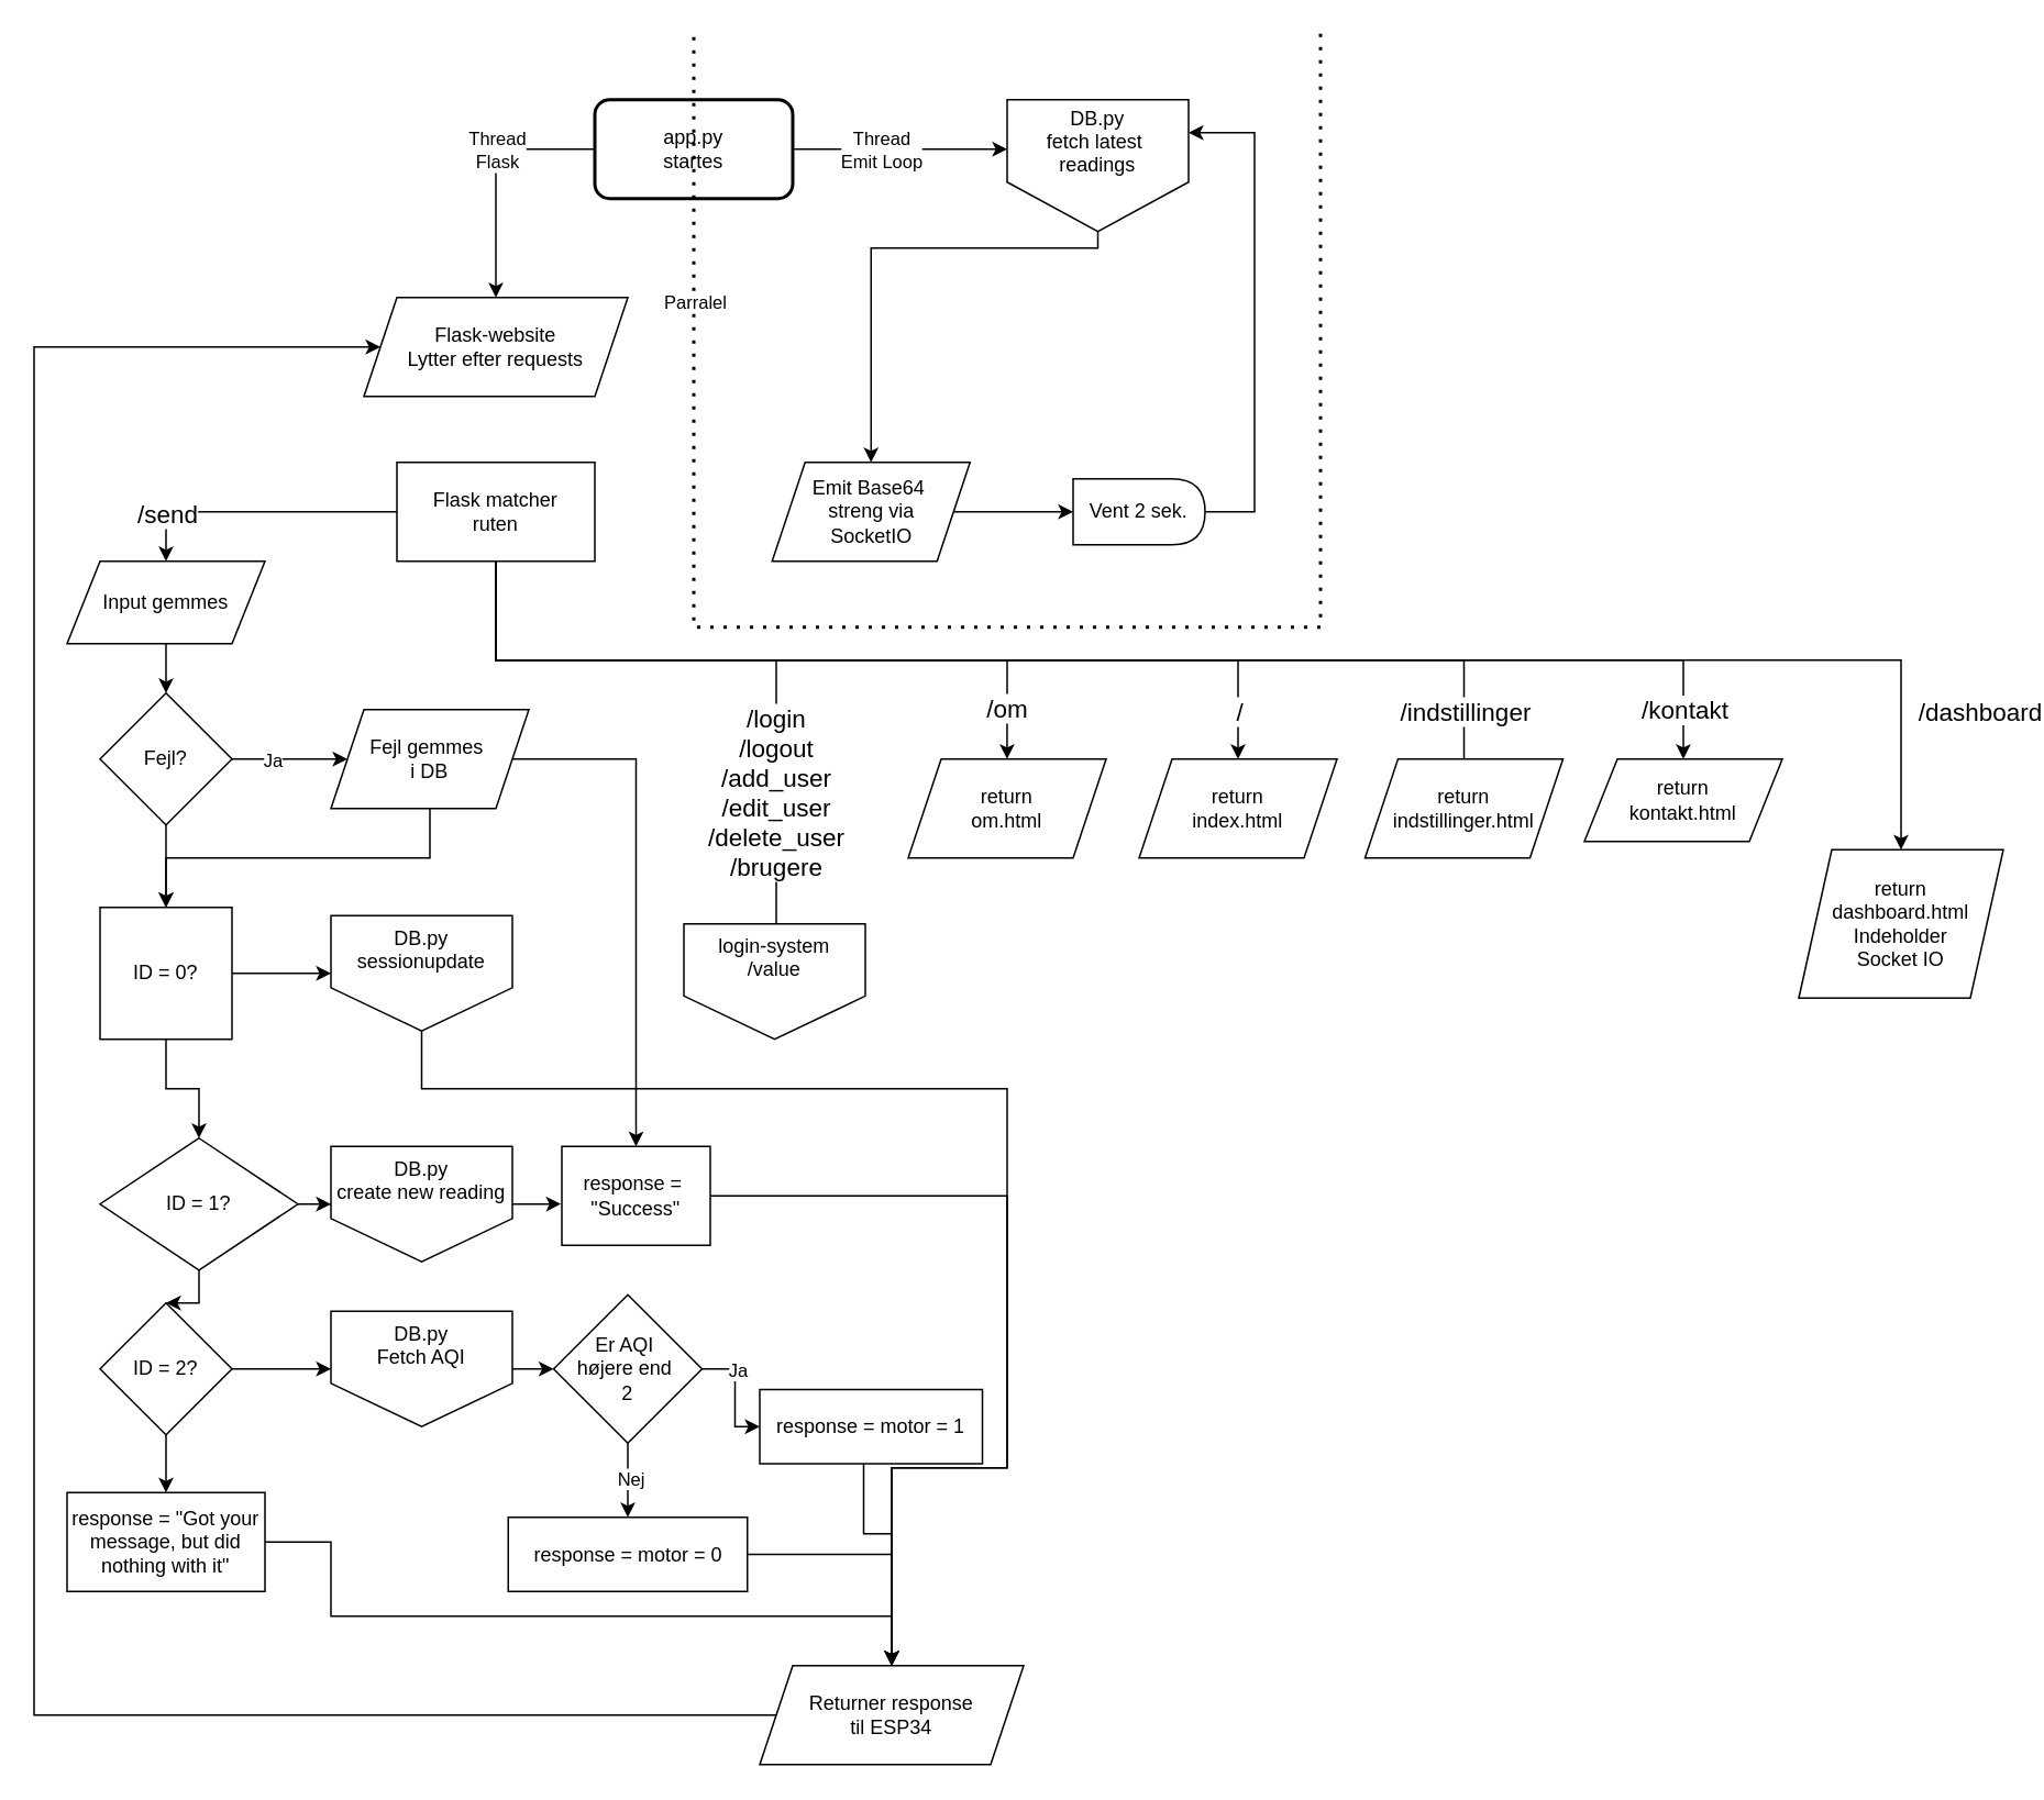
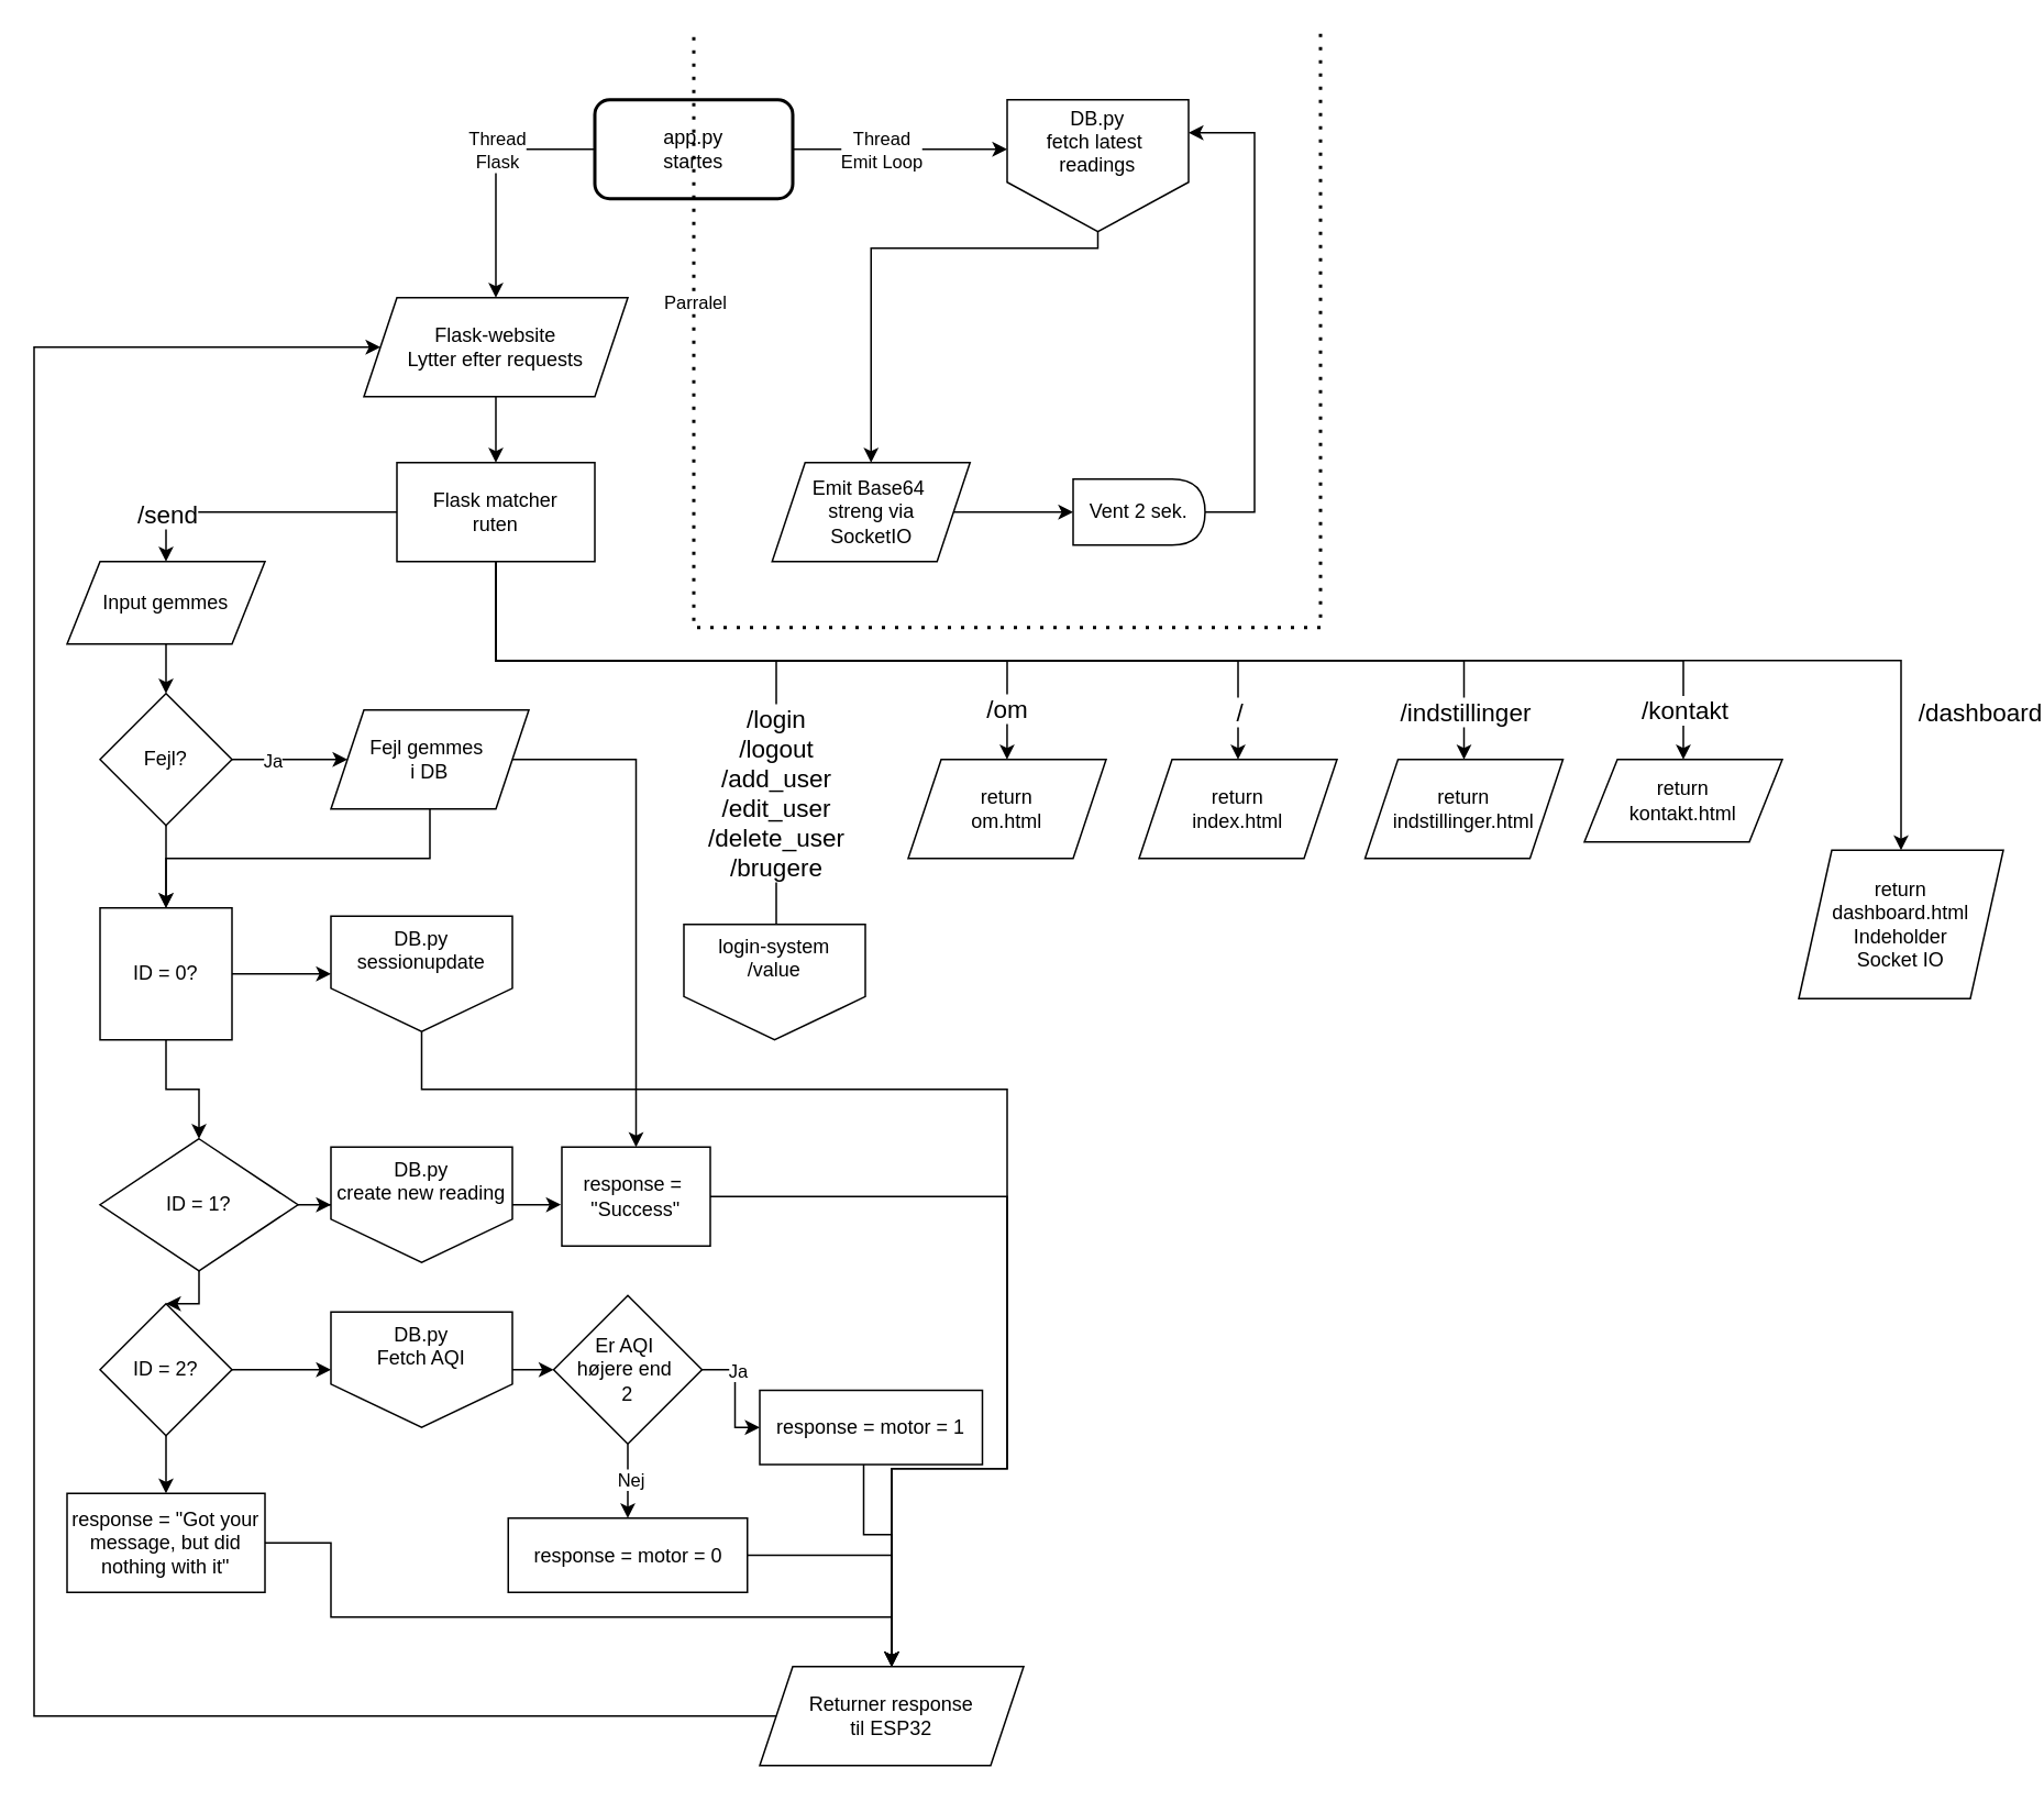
+ <mxCell id="11" value="" style="edgeStyle=orthogonalEdgeStyle;rounded=0;orthogonalLoop=1;jettySize=auto;html=1;" parent="1" source="12" target="27" edge="1"><mxGeometry relative="1" as="geometry" /></mxCell>
- <mxCell id="21" value="" style="edgeStyle=orthogonalEdgeStyle;rounded=0;orthogonalLoop=1;jettySize=auto;html=1;entryX=0.5;entryY=0;entryDx=0;entryDy=0;endArrow=none;" parent="1" source="27" target="74" edge="1"><mxGeometry relative="1" as="geometry"><Array as="points"><mxPoint x="300" y="400" /><mxPoint x="887" y="400" /></Array></mxGeometry></mxCell>
+ <mxCell id="21" value="" style="edgeStyle=orthogonalEdgeStyle;rounded=0;orthogonalLoop=1;jettySize=auto;html=1;entryX=0.5;entryY=0;entryDx=0;entryDy=0;" parent="1" source="27" target="74" edge="1"><mxGeometry relative="1" as="geometry"><Array as="points"><mxPoint x="300" y="400" /><mxPoint x="887" y="400" /></Array></mxGeometry></mxCell>
- <mxCell id="55" value="&lt;div&gt;Returner response&lt;/div&gt;&lt;div&gt;til ESP34&lt;/div&gt;" style="shape=parallelogram;perimeter=parallelogramPerimeter;whiteSpace=wrap;html=1;fixedSize=1;" parent="1" vertex="1"><mxGeometry x="460" y="1010" width="160" height="60" as="geometry" /></mxCell>
+ <mxCell id="55" value="&lt;div&gt;Returner response&lt;/div&gt;&lt;div&gt;til ESP32&lt;/div&gt;" style="shape=parallelogram;perimeter=parallelogramPerimeter;whiteSpace=wrap;html=1;fixedSize=1;" parent="1" vertex="1"><mxGeometry x="460" y="1010" width="160" height="60" as="geometry" /></mxCell>
